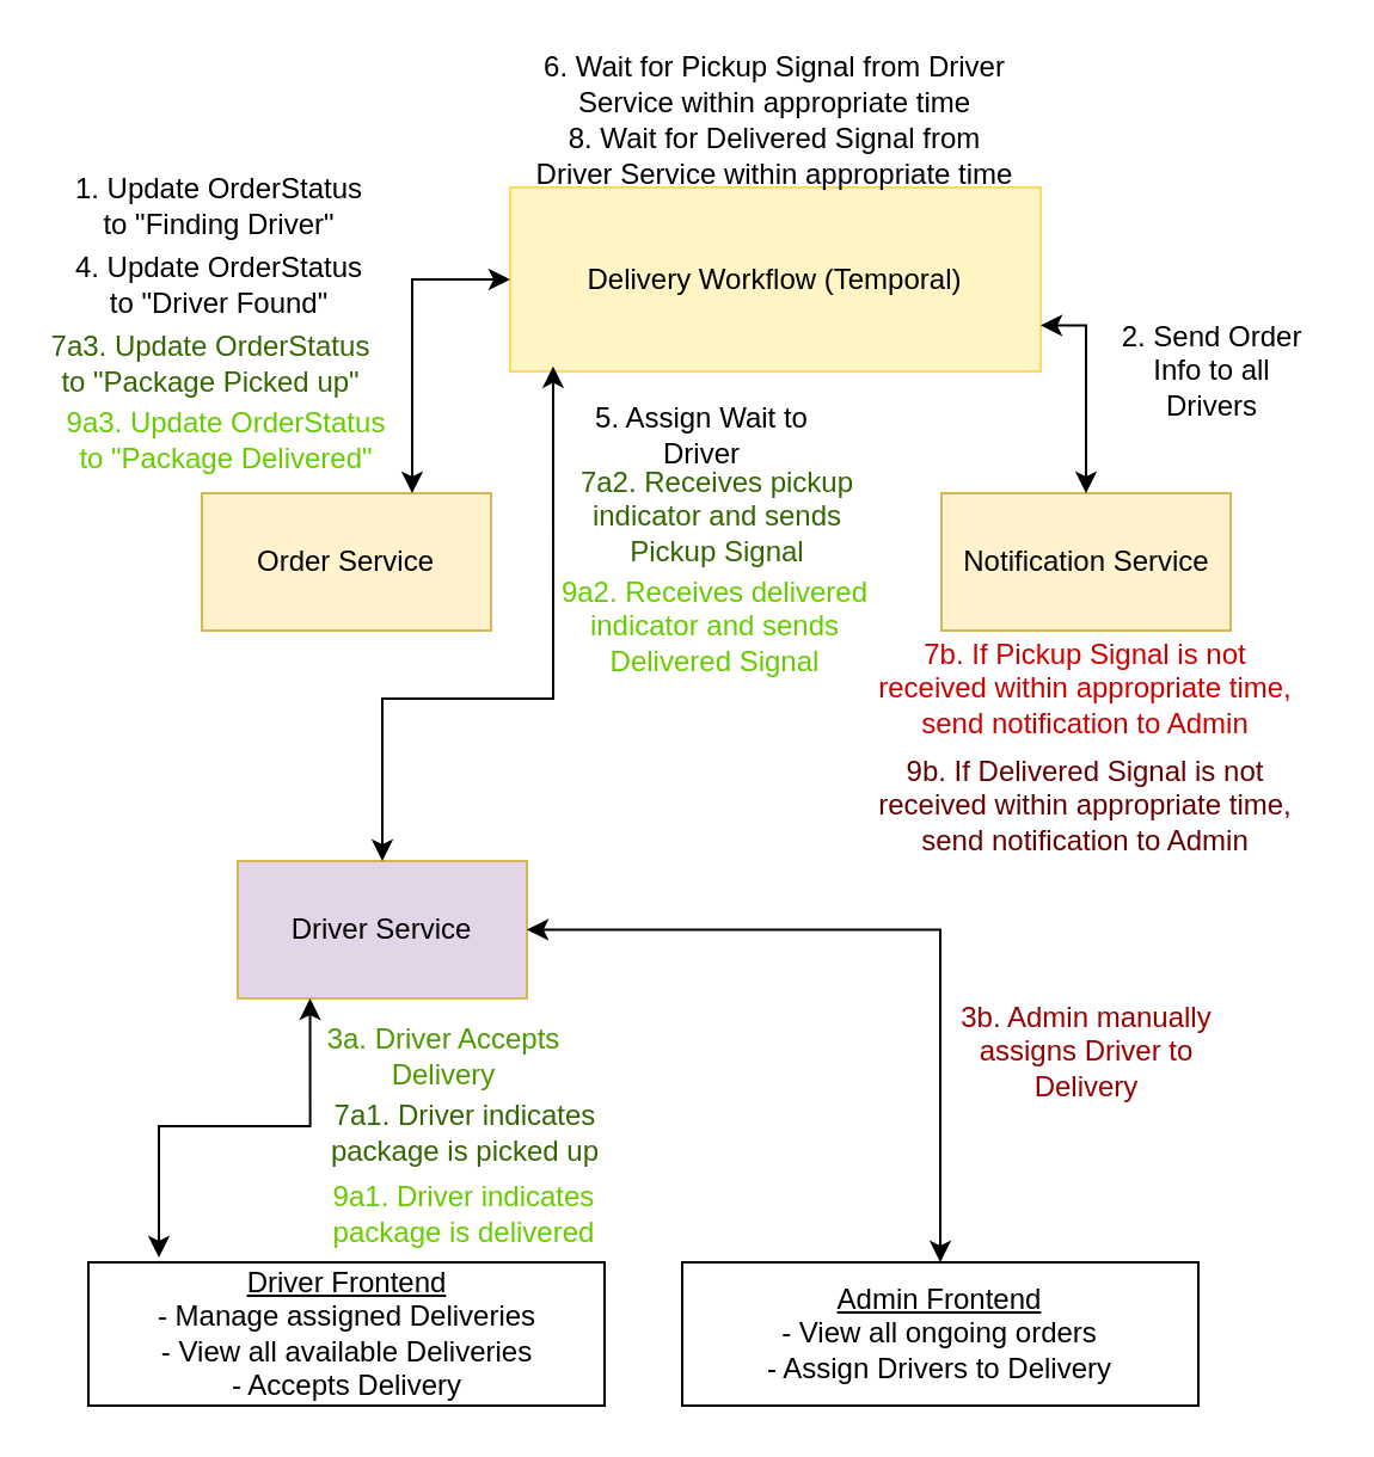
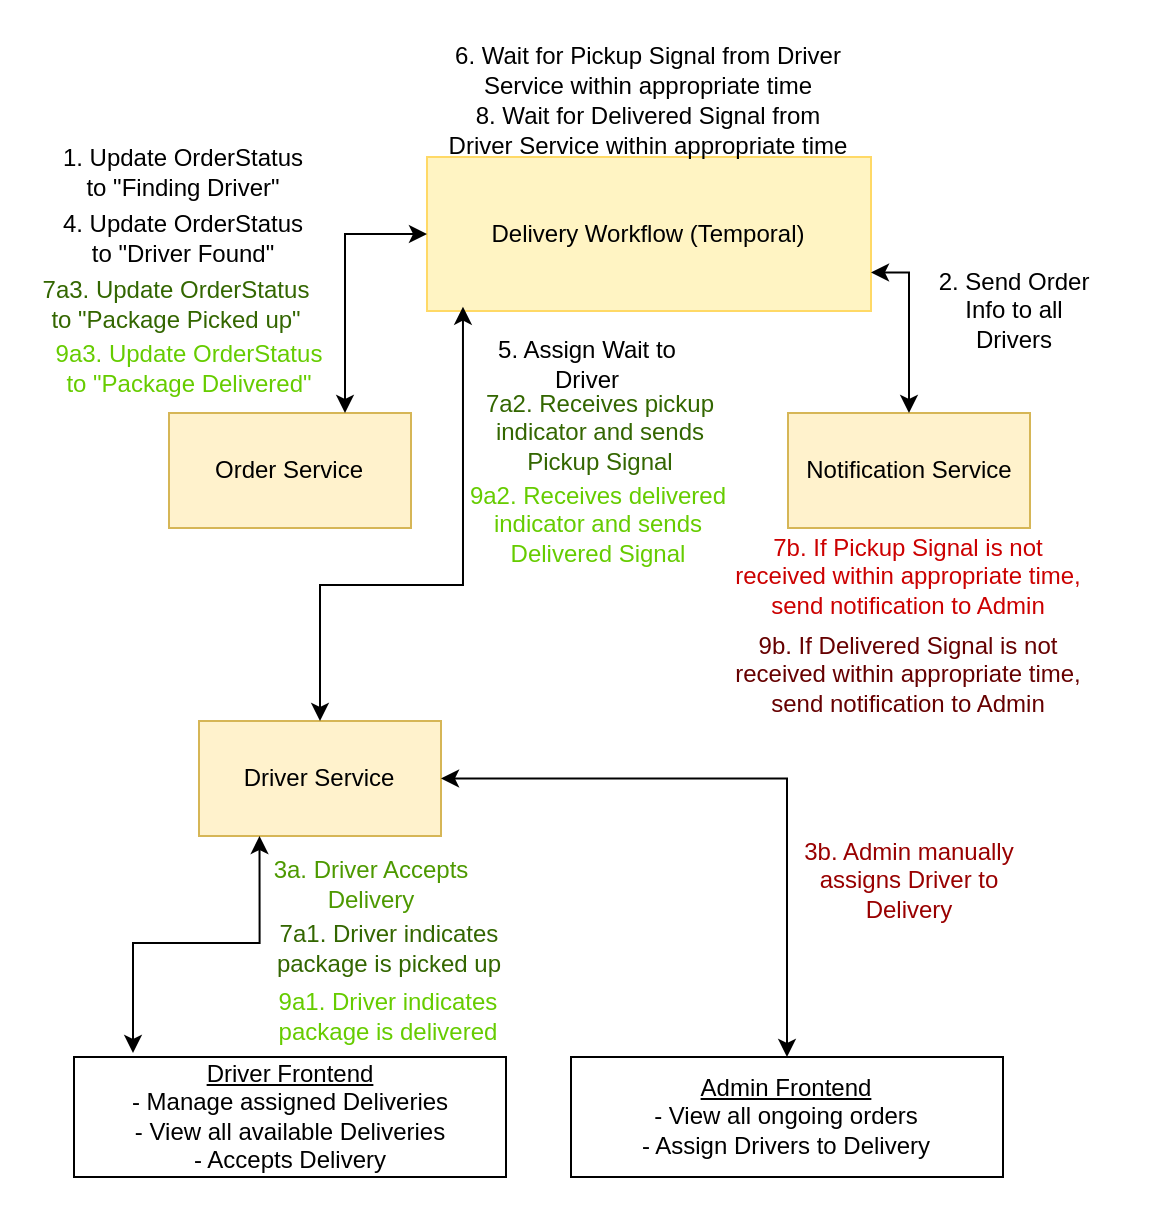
- <mxCell id="6" value="Driver Service" style="rounded=0;whiteSpace=wrap;html=1;fillColor=#e1d5e7;strokeColor=#d6b656;" vertex="1" parent="1"><mxGeometry x="99" y="360" width="121" height="57.5" as="geometry" /></mxCell>
+ <mxCell id="6" value="Driver Service" style="rounded=0;whiteSpace=wrap;html=1;fillColor=#fff2cc;strokeColor=#d6b656;" vertex="1" parent="1"><mxGeometry x="99" y="360" width="121" height="57.5" as="geometry" /></mxCell>
